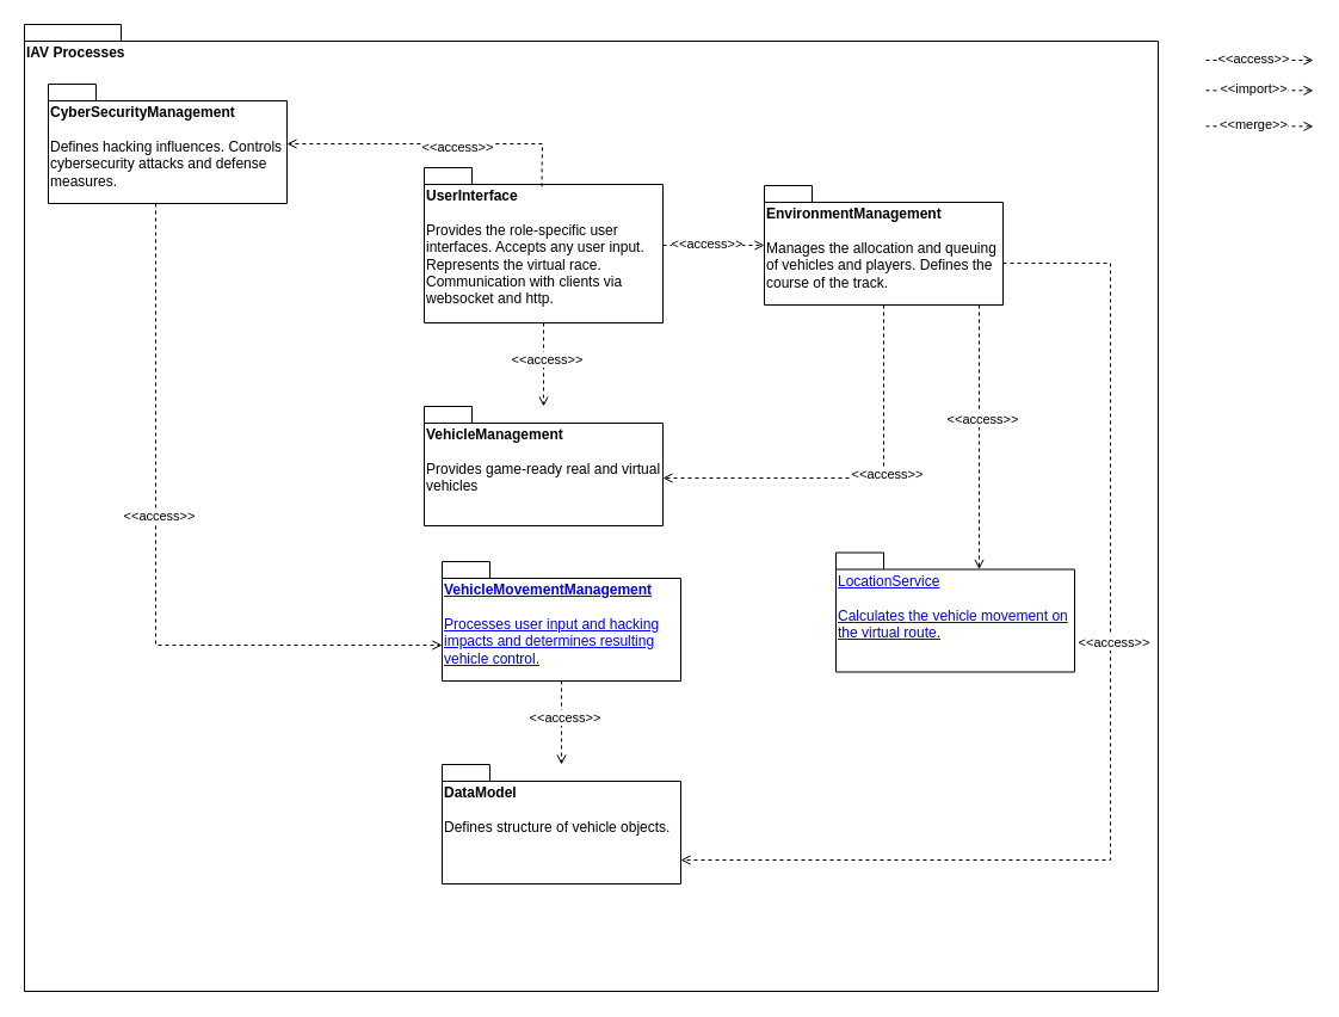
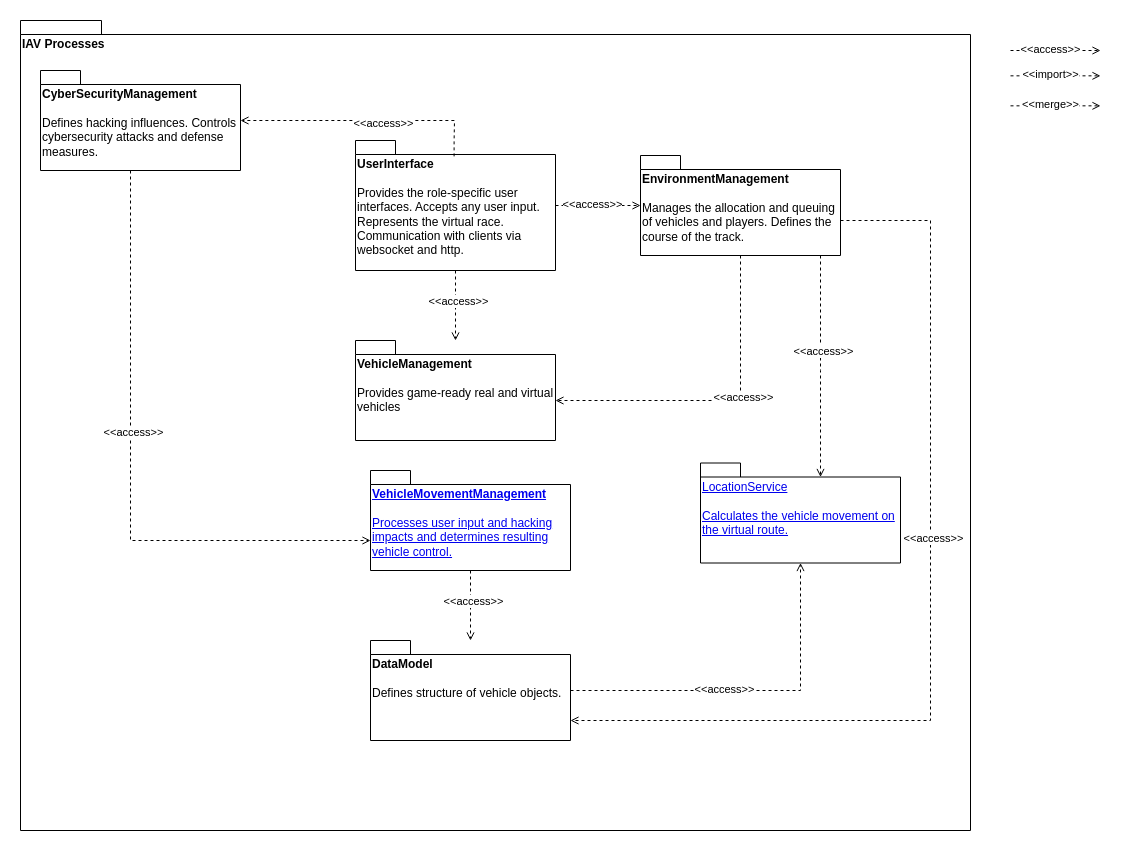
+ <mxCell id="35" value="" style="endArrow=open;dashed=1;html=1;rounded=0;edgeStyle=orthogonalEdgeStyle;endFill=0;" parent="1" source="8" target="3" edge="1"><mxGeometry width="50" height="50" relative="1" as="geometry"><mxPoint x="620" y="692.08" as="sourcePoint" /><mxPoint x="710" y="692.08" as="targetPoint" /></mxGeometry></mxCell>
+ <mxCell id="36" value="&amp;lt;&amp;lt;access&amp;gt;&amp;gt;" style="edgeLabel;html=1;align=center;verticalAlign=middle;resizable=0;points=[];" parent="35" vertex="1" connectable="0"><mxGeometry x="-0.143" y="2" relative="1" as="geometry"><mxPoint as="offset" /></mxGeometry></mxCell>
